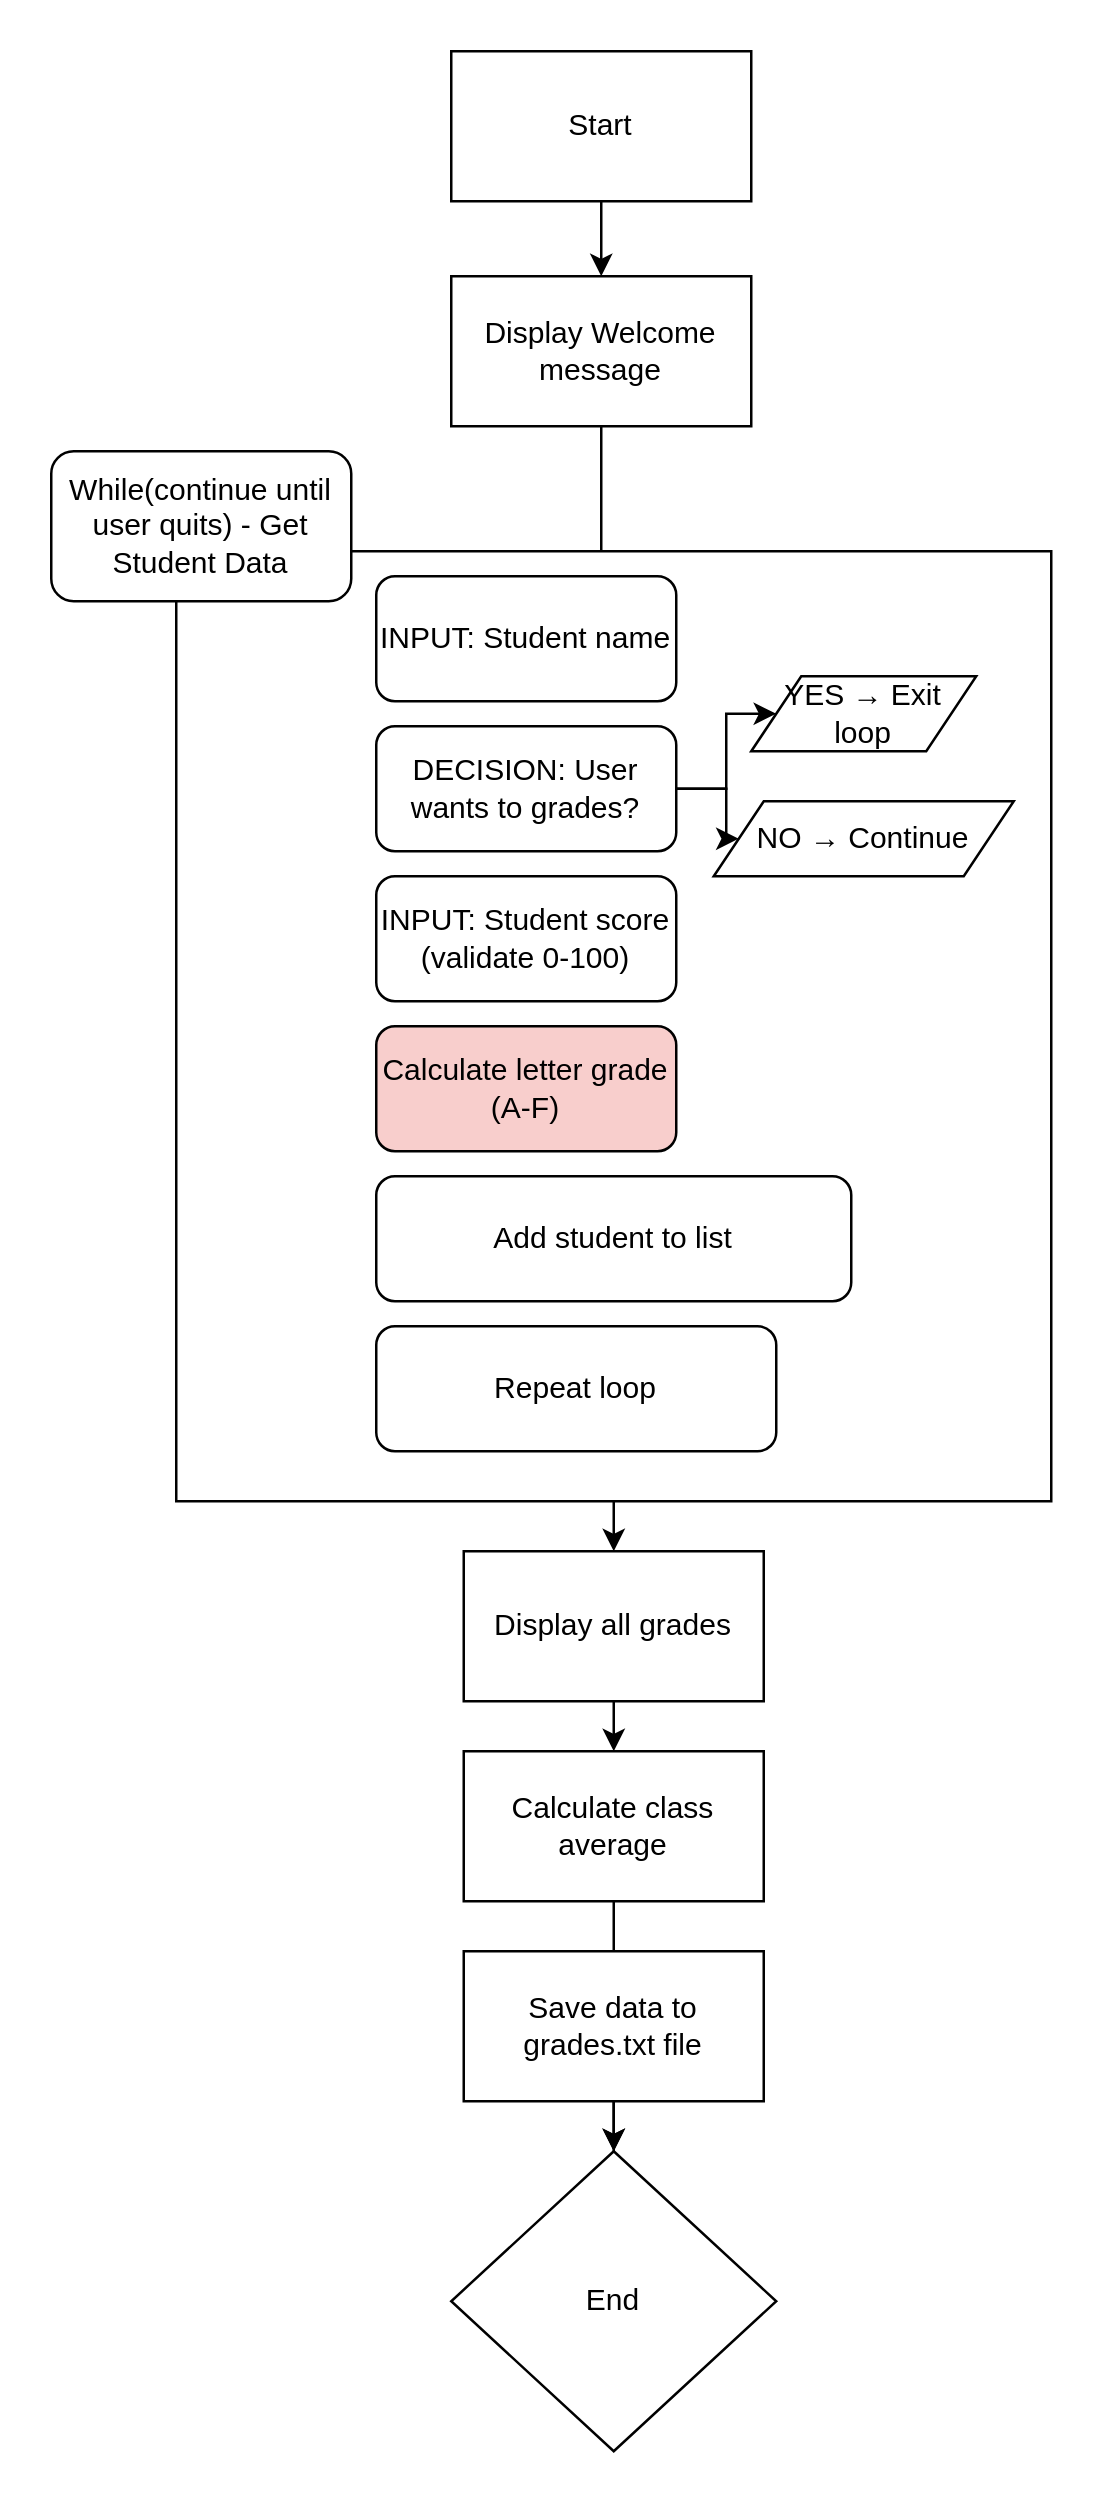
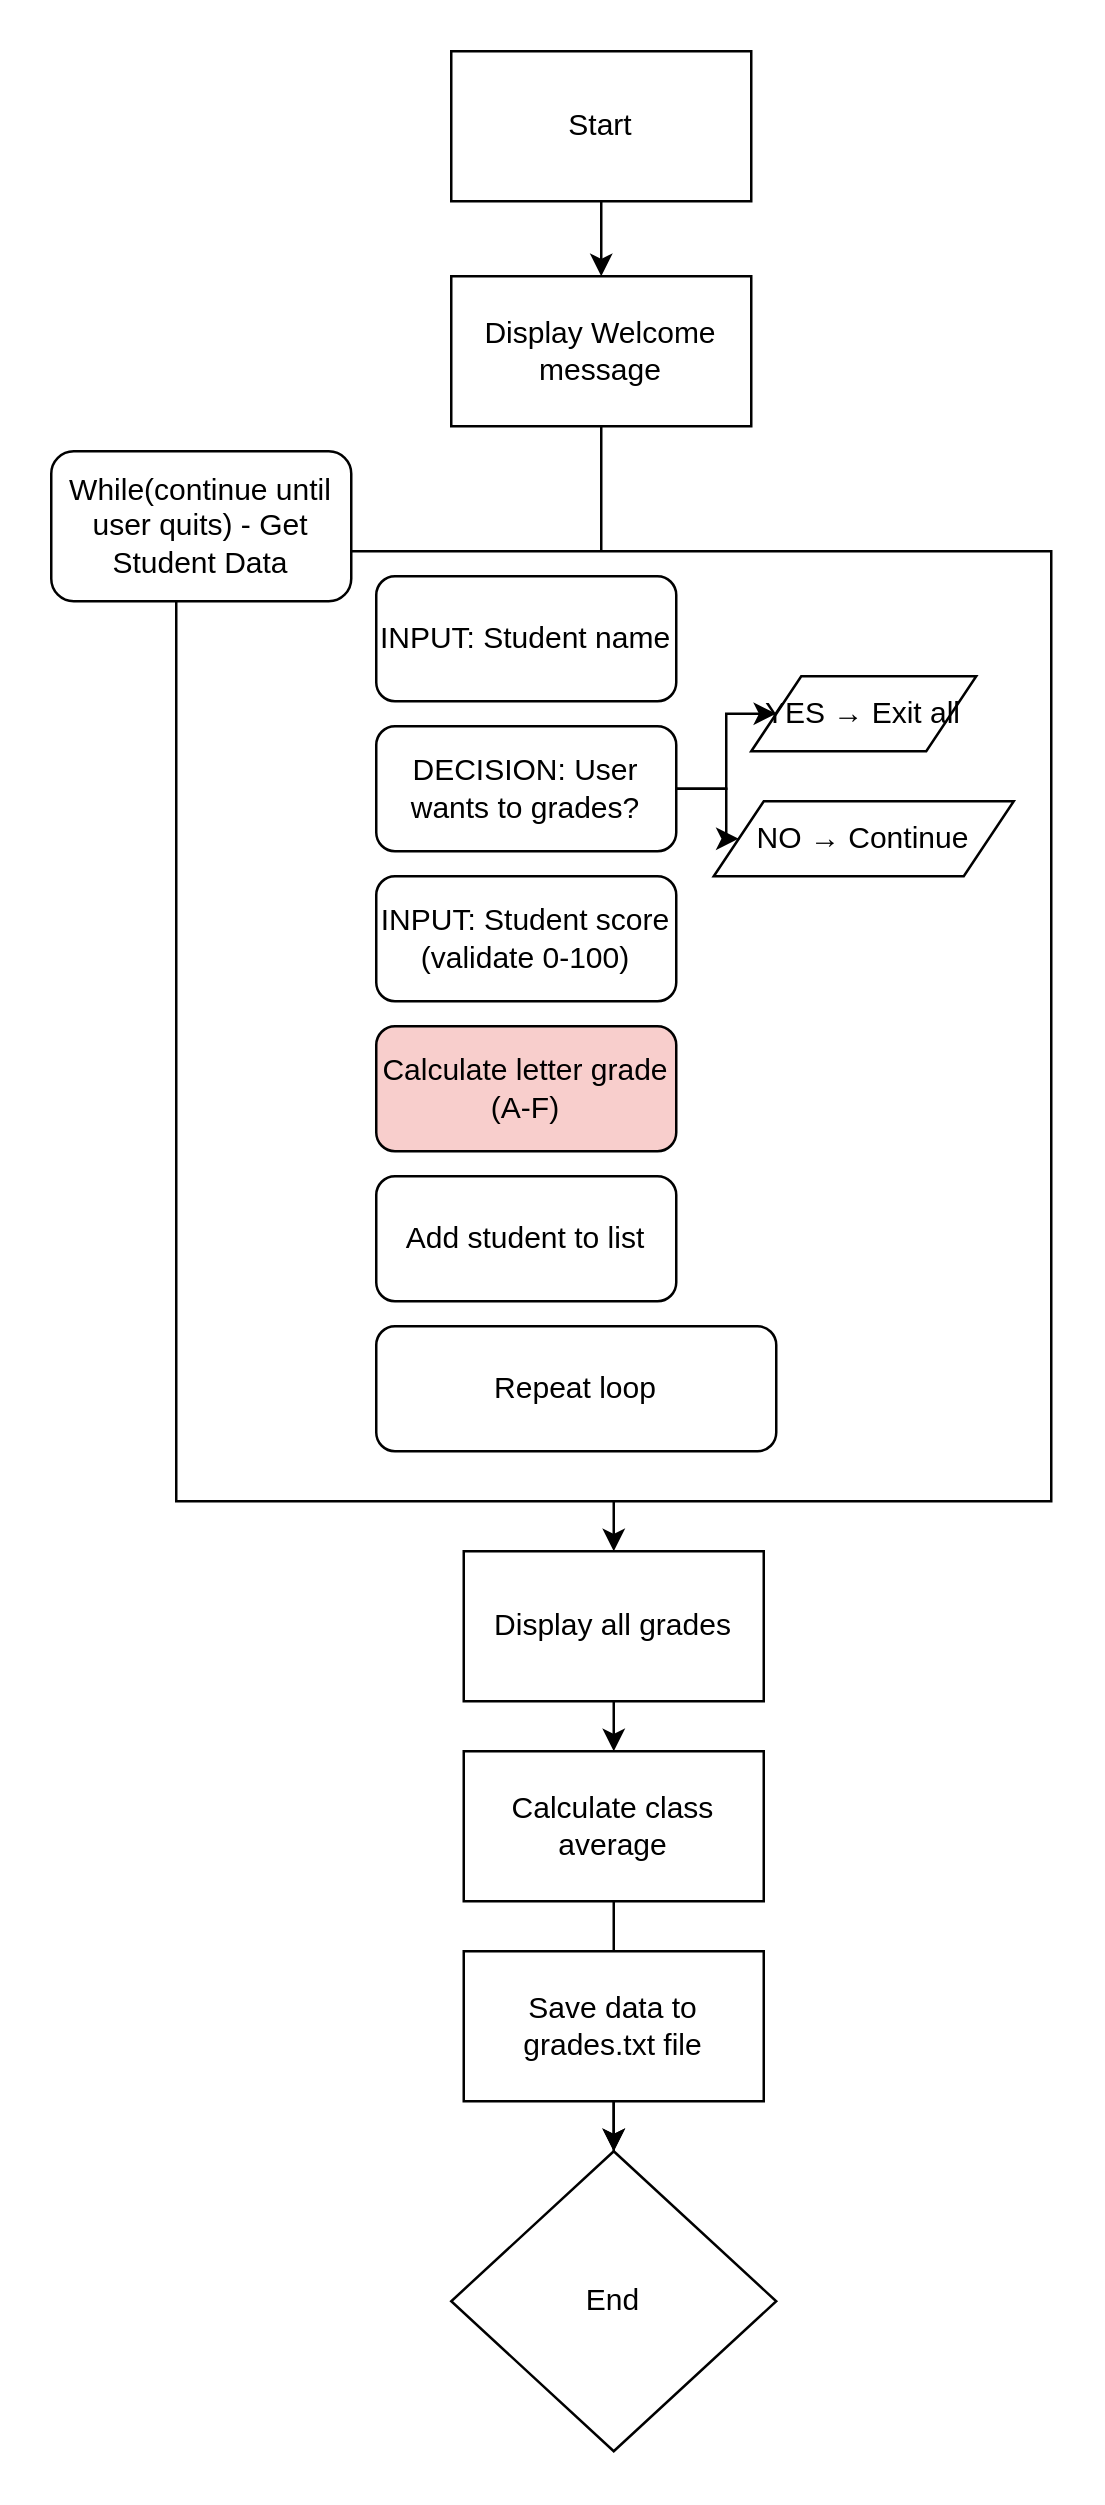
- <mxCell id="13" value="YES → Exit loop" style="shape=parallelogram;perimeter=parallelogramPerimeter;whiteSpace=wrap;html=1;fixedSize=1;" vertex="1" parent="1"><mxGeometry x="300" y="270" width="90" height="30" as="geometry" /></mxCell>
+ <mxCell id="13" value="YES → Exit all" style="shape=parallelogram;perimeter=parallelogramPerimeter;whiteSpace=wrap;html=1;fixedSize=1;" vertex="1" parent="1"><mxGeometry x="300" y="270" width="90" height="30" as="geometry" /></mxCell>
- <mxCell id="18" value="Add student to list" style="rounded=1;whiteSpace=wrap;html=1;" vertex="1" parent="1"><mxGeometry x="150" y="470" width="190" height="50" as="geometry" /></mxCell>
+ <mxCell id="18" value="Add student to list" style="rounded=1;whiteSpace=wrap;html=1;" vertex="1" parent="1"><mxGeometry x="150" y="470" width="120" height="50" as="geometry" /></mxCell>
